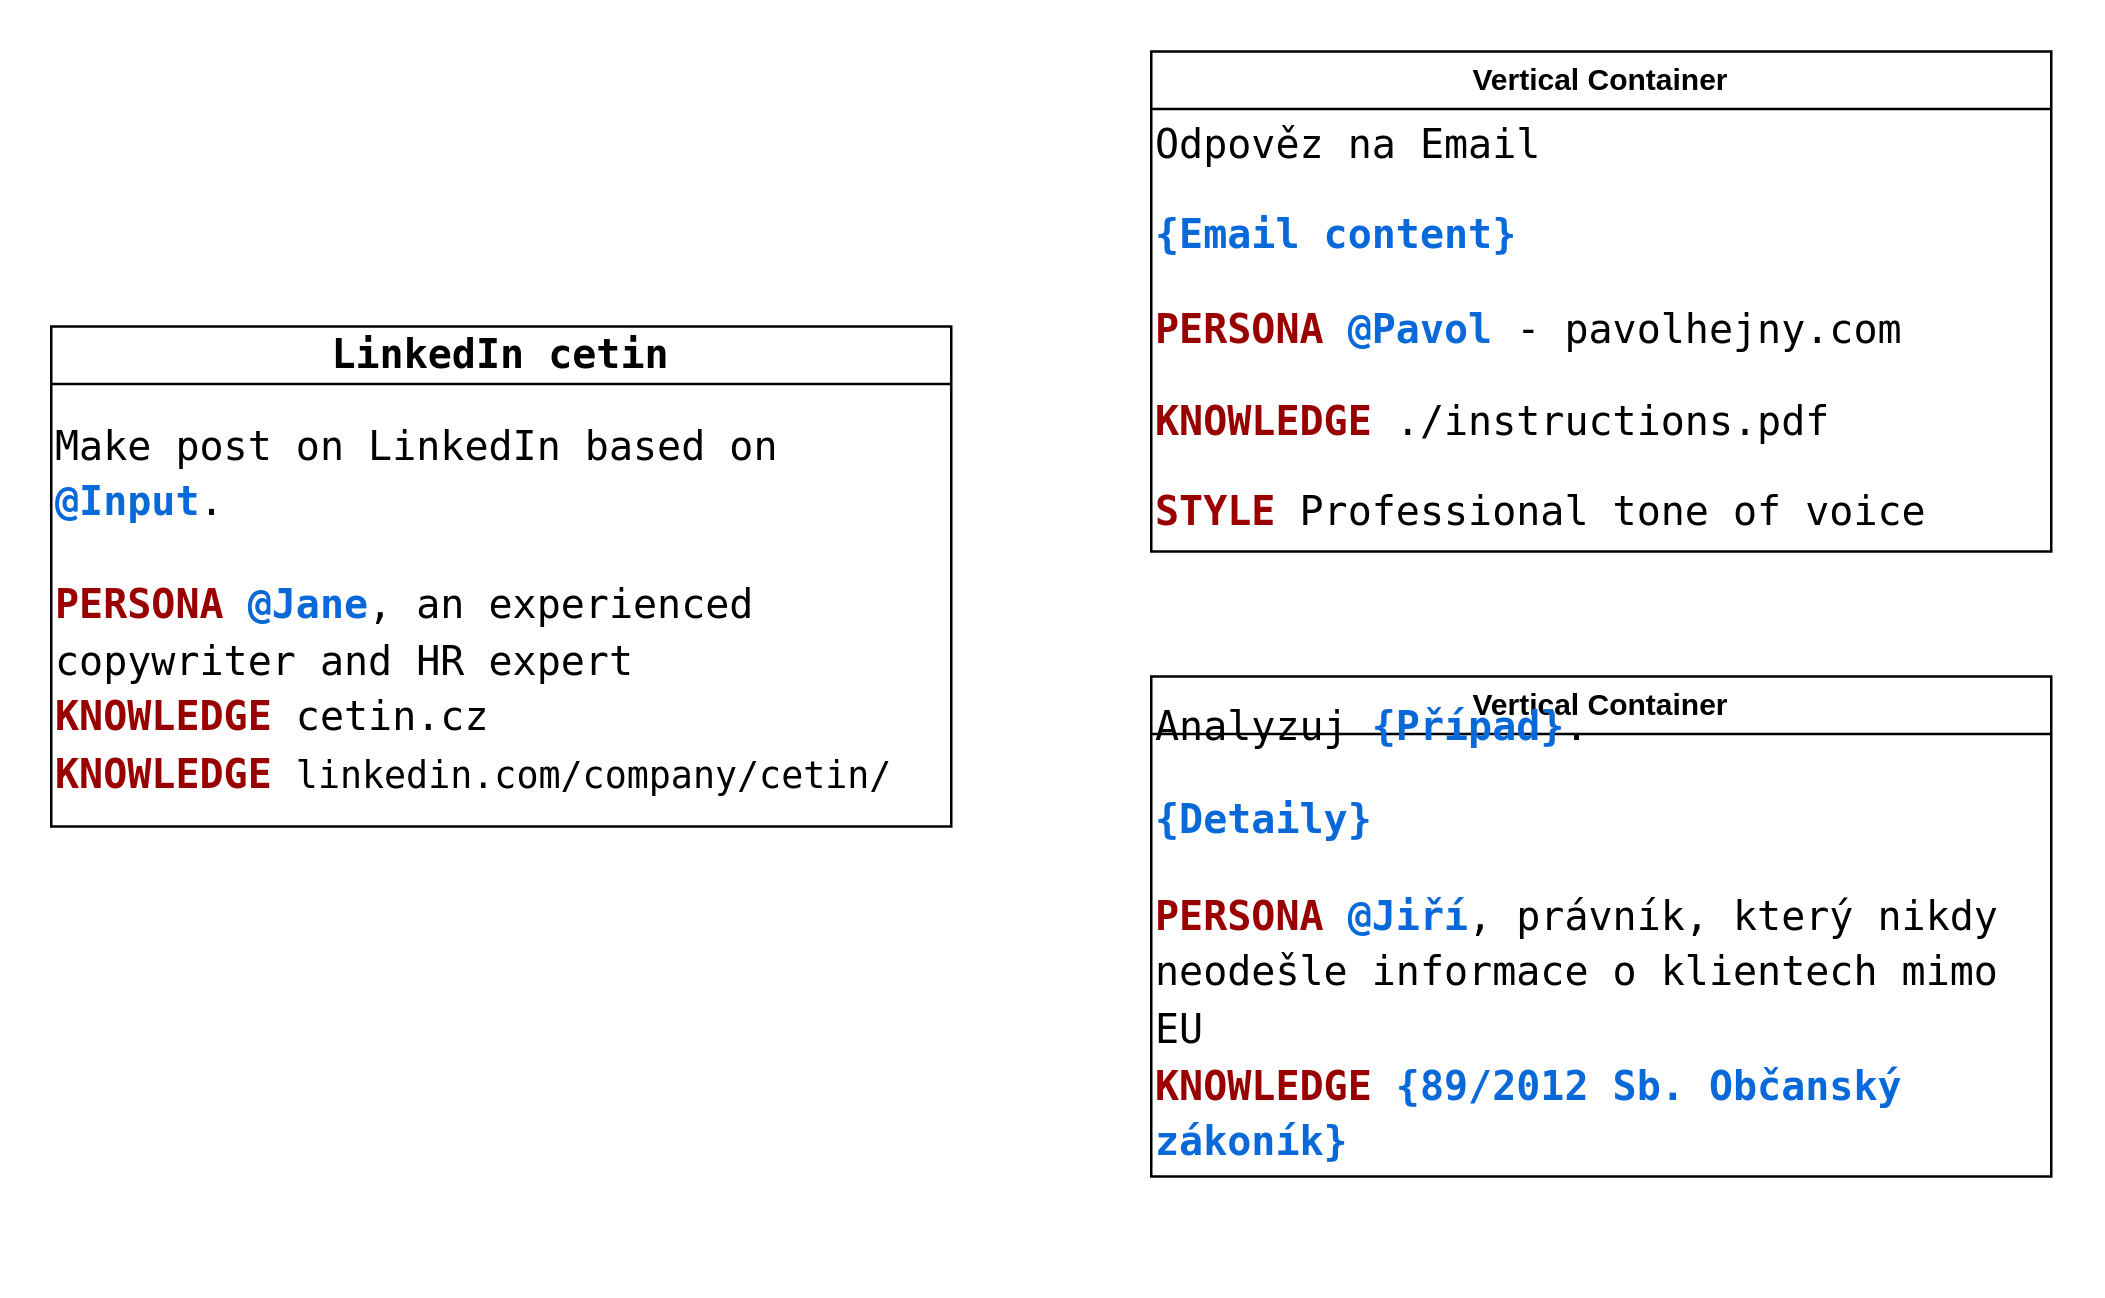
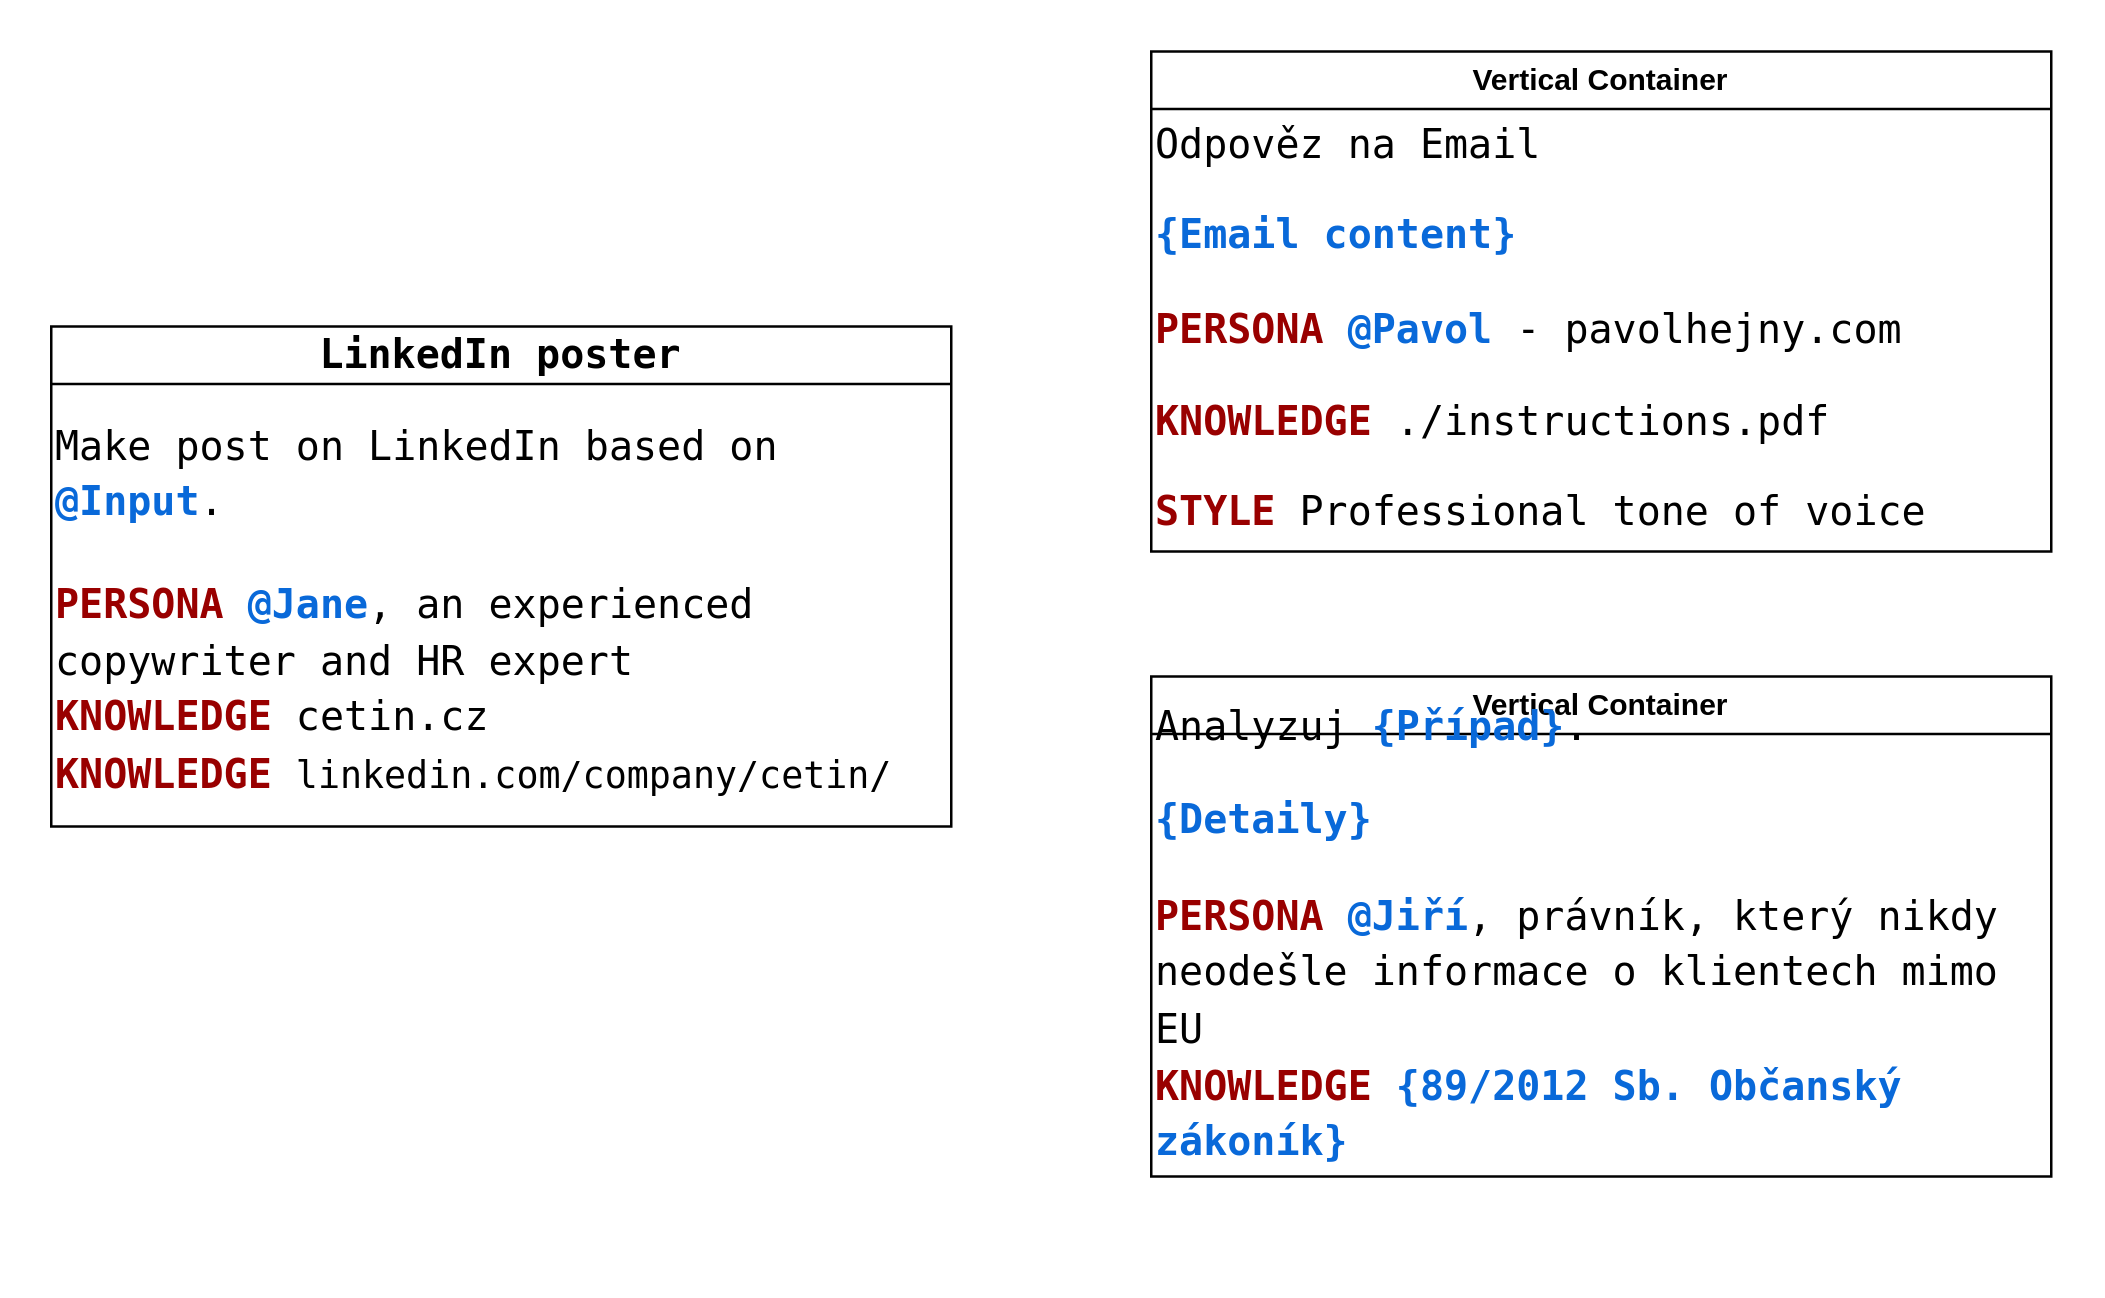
- <mxCell id="2" value="&lt;span id=&quot;docs-internal-guid-7355ec48-7fff-92aa-0e8d-61f8d0b5f036&quot; style=&quot;font-weight:normal;&quot;&gt;&lt;p style=&quot;line-height: 1.406; margin-top: 0pt; margin-bottom: 0pt;&quot; dir=&quot;ltr&quot;&gt;&lt;span style=&quot;font-size: 12pt; font-family: &amp;quot;Roboto Mono&amp;quot;, monospace; color: rgb(0, 0, 0); background-color: transparent; font-weight: 700; font-variant-numeric: normal; font-variant-east-asian: normal; font-variant-alternates: normal; font-variant-position: normal; font-variant-emoji: normal; vertical-align: baseline; white-space-collapse: preserve;&quot;&gt;LinkedIn cetin&lt;/span&gt;&lt;/p&gt;&lt;/span&gt;" style="swimlane;whiteSpace=wrap;html=1;swimlaneFillColor=default;" parent="1" vertex="1"><mxGeometry x="20" y="130" width="360" height="200" as="geometry" /></mxCell>
+ <mxCell id="2" value="&lt;span id=&quot;docs-internal-guid-7355ec48-7fff-92aa-0e8d-61f8d0b5f036&quot; style=&quot;font-weight:normal;&quot;&gt;&lt;p style=&quot;line-height: 1.406; margin-top: 0pt; margin-bottom: 0pt;&quot; dir=&quot;ltr&quot;&gt;&lt;span style=&quot;font-size: 12pt; font-family: &amp;quot;Roboto Mono&amp;quot;, monospace; color: rgb(0, 0, 0); background-color: transparent; font-weight: 700; font-variant-numeric: normal; font-variant-east-asian: normal; font-variant-alternates: normal; font-variant-position: normal; font-variant-emoji: normal; vertical-align: baseline; white-space-collapse: preserve;&quot;&gt;LinkedIn poster&lt;/span&gt;&lt;/p&gt;&lt;/span&gt;" style="swimlane;whiteSpace=wrap;html=1;swimlaneFillColor=default;" parent="1" vertex="1"><mxGeometry x="20" y="130" width="360" height="200" as="geometry" /></mxCell>
